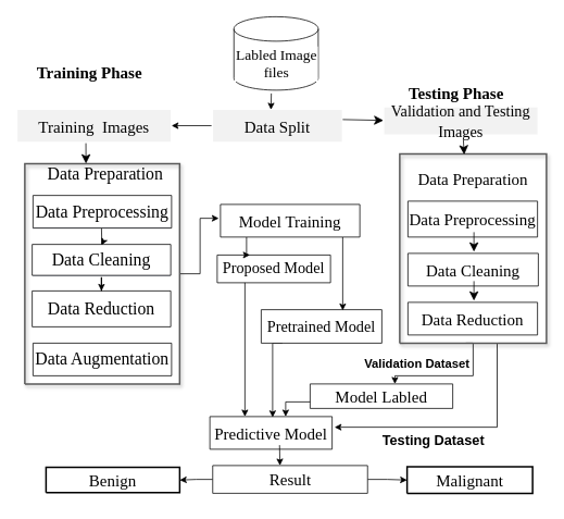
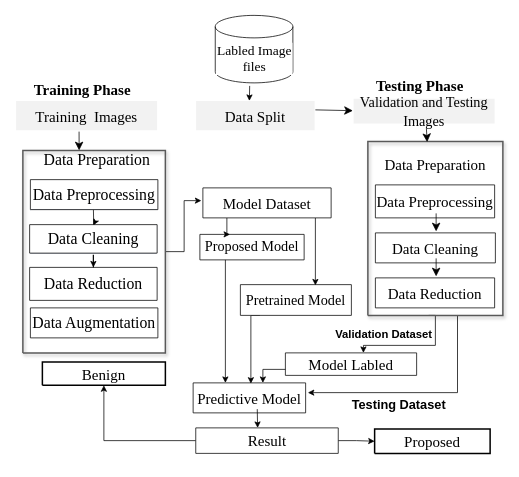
- <mxCell id="24" value="&lt;font style=&quot;font-size: 20px; font-family: &amp;quot;Times New Roman&amp;quot;; color: rgb(0, 0, 0); direction: ltr; letter-spacing: 0px; line-height: 120%; opacity: 1;&quot;&gt;&lt;b style=&quot;font-size: 20px;&quot;&gt;Training Phase&lt;br style=&quot;font-size: 20px;&quot;&gt;&lt;/b&gt;&lt;/font&gt;" style="verticalAlign=middle;align=center;vsdxID=54;fillColor=none;gradientColor=none;shape=stencil(nZBLDoAgDERP0z3SIyjew0SURgSD+Lu9kMZoXLhwN9O+tukAlrNpJg1SzDH4QW/URgNYgZTkjA4UkwJUgGXng+6DX1zLfmoymdXo17xh5zmRJ6Q42BWCfc2oJfdAr+Yv+AP9Cb7OJ3H/2JG1HNGz/84klThPVCc=);strokeColor=none;labelBackgroundColor=none;rounded=0;html=1;whiteSpace=wrap;fontSize=20;" vertex="1" parent="1"><mxGeometry x="40" y="72" width="139" height="31" as="geometry" /></mxCell>
+ <mxCell id="24" value="&lt;font style=&quot;font-size: 20px; font-family: &amp;quot;Times New Roman&amp;quot;; color: rgb(0, 0, 0); direction: ltr; letter-spacing: 0px; line-height: 120%; opacity: 1;&quot;&gt;&lt;b style=&quot;font-size: 20px;&quot;&gt;Training Phase&lt;br style=&quot;font-size: 20px;&quot;&gt;&lt;/b&gt;&lt;/font&gt;" style="verticalAlign=middle;align=center;vsdxID=54;fillColor=none;gradientColor=none;shape=stencil(nZBLDoAgDERP0z3SIyjew0SURgSD+Lu9kMZoXLhwN9O+tukAlrNpJg1SzDH4QW/URgNYgZTkjA4UkwJUgGXng+6DX1zLfmoymdXo17xh5zmRJ6Q42BWCfc2oJfdAr+Yv+AP9Cb7OJ3H/2JG1HNGz/84klThPVCc=);strokeColor=none;labelBackgroundColor=none;rounded=0;html=1;whiteSpace=wrap;fontSize=20;" vertex="1" parent="1"><mxGeometry x="40" y="102" width="139" height="31" as="geometry" /></mxCell>
- <mxCell id="3" style="edgeStyle=orthogonalEdgeStyle;rounded=0;orthogonalLoop=1;jettySize=auto;html=1;entryX=1;entryY=0.5;entryDx=0;entryDy=0;entryPerimeter=0;" edge="1" parent="1" source="4" target="2"><mxGeometry relative="1" as="geometry" /></mxCell>
- <mxCell id="36" value="&lt;font style=&quot;font-size: 20px; font-family: &amp;quot;Times New Roman&amp;quot;; direction: ltr; letter-spacing: 0px; line-height: 120%; opacity: 1;&quot;&gt;Model Training&lt;br style=&quot;font-size: 20px;&quot;&gt;&lt;/font&gt;" style="verticalAlign=middle;align=center;vsdxID=71;shape=stencil(nZBLDoAgDERP0z3SIyjew0SURgSD+Lu9kMZoXLhwN9O+tukAlrNpJg1SzDH4QW/URgNYgZTkjA4UkwJUgGXng+6DX1zLfmoymdXo17xh5zmRJ6Q42BWCfc2oJfdAr+Yv+AP9Cb7OJ3H/2JG1HNGz/84klThPVCc=);strokeWidth=1;labelBackgroundColor=none;rounded=0;html=1;whiteSpace=wrap;fontSize=20;" vertex="1" parent="1"><mxGeometry x="270" y="250" width="171" height="40" as="geometry" /></mxCell>
+ <mxCell id="36" value="&lt;font style=&quot;font-size: 20px; font-family: &amp;quot;Times New Roman&amp;quot;; direction: ltr; letter-spacing: 0px; line-height: 120%; opacity: 1;&quot;&gt;Model Dataset&lt;br style=&quot;font-size: 20px;&quot;&gt;&lt;/font&gt;" style="verticalAlign=middle;align=center;vsdxID=71;shape=stencil(nZBLDoAgDERP0z3SIyjew0SURgSD+Lu9kMZoXLhwN9O+tukAlrNpJg1SzDH4QW/URgNYgZTkjA4UkwJUgGXng+6DX1zLfmoymdXo17xh5zmRJ6Q42BWCfc2oJfdAr+Yv+AP9Cb7OJ3H/2JG1HNGz/84klThPVCc=);strokeWidth=1;labelBackgroundColor=none;rounded=0;html=1;whiteSpace=wrap;fontSize=20;" vertex="1" parent="1"><mxGeometry x="270" y="250" width="171" height="40" as="geometry" /></mxCell>
- <mxCell id="10" value="&lt;font style=&quot;font-size: 21px; font-family: &amp;quot;Times New Roman&amp;quot;; direction: ltr; letter-spacing: 0px; line-height: 120%; opacity: 1;&quot;&gt;Data Augmentation&lt;br style=&quot;font-size: 21px;&quot;&gt;&lt;/font&gt;" style="verticalAlign=middle;align=center;vsdxID=11;shape=stencil(nZBLDoAgDERP0z3SIyjew0SURgSD+Lu9kMZoXLhwN9O+tukAlrNpJg1SzDH4QW/URgNYgZTkjA4UkwJUgGXng+6DX1zLfmoymdXo17xh5zmRJ6Q42BWCfc2oJfdAr+Yv+AP9Cb7OJ3H/2JG1HNGz/84klThPVCc=);strokeWidth=1;labelBackgroundColor=none;rounded=0;html=1;whiteSpace=wrap;fontSize=21;fontStyle=0;" vertex="1" parent="1"><mxGeometry x="40" y="420" width="170" height="40" as="geometry" /></mxCell>
+ <mxCell id="10" value="&lt;font style=&quot;font-size: 21px; font-family: &amp;quot;Times New Roman&amp;quot;; direction: ltr; letter-spacing: 0px; line-height: 120%; opacity: 1;&quot;&gt;Data Augmentation&lt;br style=&quot;font-size: 21px;&quot;&gt;&lt;/font&gt;" style="verticalAlign=middle;align=center;vsdxID=11;shape=stencil(nZBLDoAgDERP0z3SIyjew0SURgSD+Lu9kMZoXLhwN9O+tukAlrNpJg1SzDH4QW/URgNYgZTkjA4UkwJUgGXng+6DX1zLfmoymdXo17xh5zmRJ6Q42BWCfc2oJfdAr+Yv+AP9Cb7OJ3H/2JG1HNGz/84klThPVCc=);strokeWidth=1;labelBackgroundColor=none;rounded=0;html=1;whiteSpace=wrap;fontSize=21;fontStyle=0;" vertex="1" parent="1"><mxGeometry x="40" y="410" width="170" height="40" as="geometry" /></mxCell>
- <mxCell id="22" value="&lt;font style=&quot;font-size: 20px; font-family: &amp;quot;Times New Roman&amp;quot;; direction: ltr; letter-spacing: 0px; line-height: 120%; opacity: 1;&quot;&gt;Benign&lt;br style=&quot;font-size: 20px;&quot;&gt;&lt;/font&gt;" style="verticalAlign=middle;align=center;vsdxID=36;shape=stencil(nZBLDoAgDERP0z3SIyjew0SURgSD+Lu9kMZoXLhwN9O+tukAlrNpJg1SzDH4QW/URgNYgZTkjA4UkwJUgGXng+6DX1zLfmoymdXo17xh5zmRJ6Q42BWCfc2oJfdAr+Yv+AP9Cb7OJ3H/2JG1HNGz/84klThPVCc=);strokeWidth=2;labelBackgroundColor=none;rounded=0;html=1;whiteSpace=wrap;fontSize=20;fontColor=#000000;spacing=1;" vertex="1" parent="1"><mxGeometry x="56" y="572.25" width="164" height="31" as="geometry" /></mxCell>
+ <mxCell id="22" value="&lt;font style=&quot;font-size: 20px; font-family: &amp;quot;Times New Roman&amp;quot;; direction: ltr; letter-spacing: 0px; line-height: 120%; opacity: 1;&quot;&gt;Benign&lt;br style=&quot;font-size: 20px;&quot;&gt;&lt;/font&gt;" style="verticalAlign=middle;align=center;vsdxID=36;shape=stencil(nZBLDoAgDERP0z3SIyjew0SURgSD+Lu9kMZoXLhwN9O+tukAlrNpJg1SzDH4QW/URgNYgZTkjA4UkwJUgGXng+6DX1zLfmoymdXo17xh5zmRJ6Q42BWCfc2oJfdAr+Yv+AP9Cb7OJ3H/2JG1HNGz/84klThPVCc=);strokeWidth=2;labelBackgroundColor=none;rounded=0;html=1;whiteSpace=wrap;fontSize=20;fontColor=#000000;spacing=1;" vertex="1" parent="1"><mxGeometry x="56" y="482.25" width="164" height="31" as="geometry" /></mxCell>
- <mxCell id="23" value="&lt;font style=&quot;font-size: 20px; font-family: &amp;quot;Times New Roman&amp;quot;; direction: ltr; letter-spacing: 0px; line-height: 120%; opacity: 1;&quot;&gt;Malignant&lt;br style=&quot;font-size: 20px;&quot;&gt;&lt;/font&gt;" style="verticalAlign=middle;align=center;vsdxID=37;shape=stencil(nZBLDoAgDERP0z3SIyjew0SURgSD+Lu9kMZoXLhwN9O+tukAlrNpJg1SzDH4QW/URgNYgZTkjA4UkwJUgGXng+6DX1zLfmoymdXo17xh5zmRJ6Q42BWCfc2oJfdAr+Yv+AP9Cb7OJ3H/2JG1HNGz/84klThPVCc=);strokeWidth=2;labelBackgroundColor=none;rounded=0;html=1;whiteSpace=wrap;fontSize=20;spacing=1;fontColor=#000000;" vertex="1" parent="1"><mxGeometry x="499" y="571.5" width="154" height="32.5" as="geometry" /></mxCell>
+ <mxCell id="23" value="&lt;font style=&quot;font-size: 20px; font-family: &amp;quot;Times New Roman&amp;quot;; direction: ltr; letter-spacing: 0px; line-height: 120%; opacity: 1;&quot;&gt;Proposed&lt;br style=&quot;font-size: 20px;&quot;&gt;&lt;/font&gt;" style="verticalAlign=middle;align=center;vsdxID=37;shape=stencil(nZBLDoAgDERP0z3SIyjew0SURgSD+Lu9kMZoXLhwN9O+tukAlrNpJg1SzDH4QW/URgNYgZTkjA4UkwJUgGXng+6DX1zLfmoymdXo17xh5zmRJ6Q42BWCfc2oJfdAr+Yv+AP9Cb7OJ3H/2JG1HNGz/84klThPVCc=);strokeWidth=2;labelBackgroundColor=none;rounded=0;html=1;whiteSpace=wrap;fontSize=20;spacing=1;fontColor=#000000;" vertex="1" parent="1"><mxGeometry x="499" y="571.5" width="154" height="32.5" as="geometry" /></mxCell>
